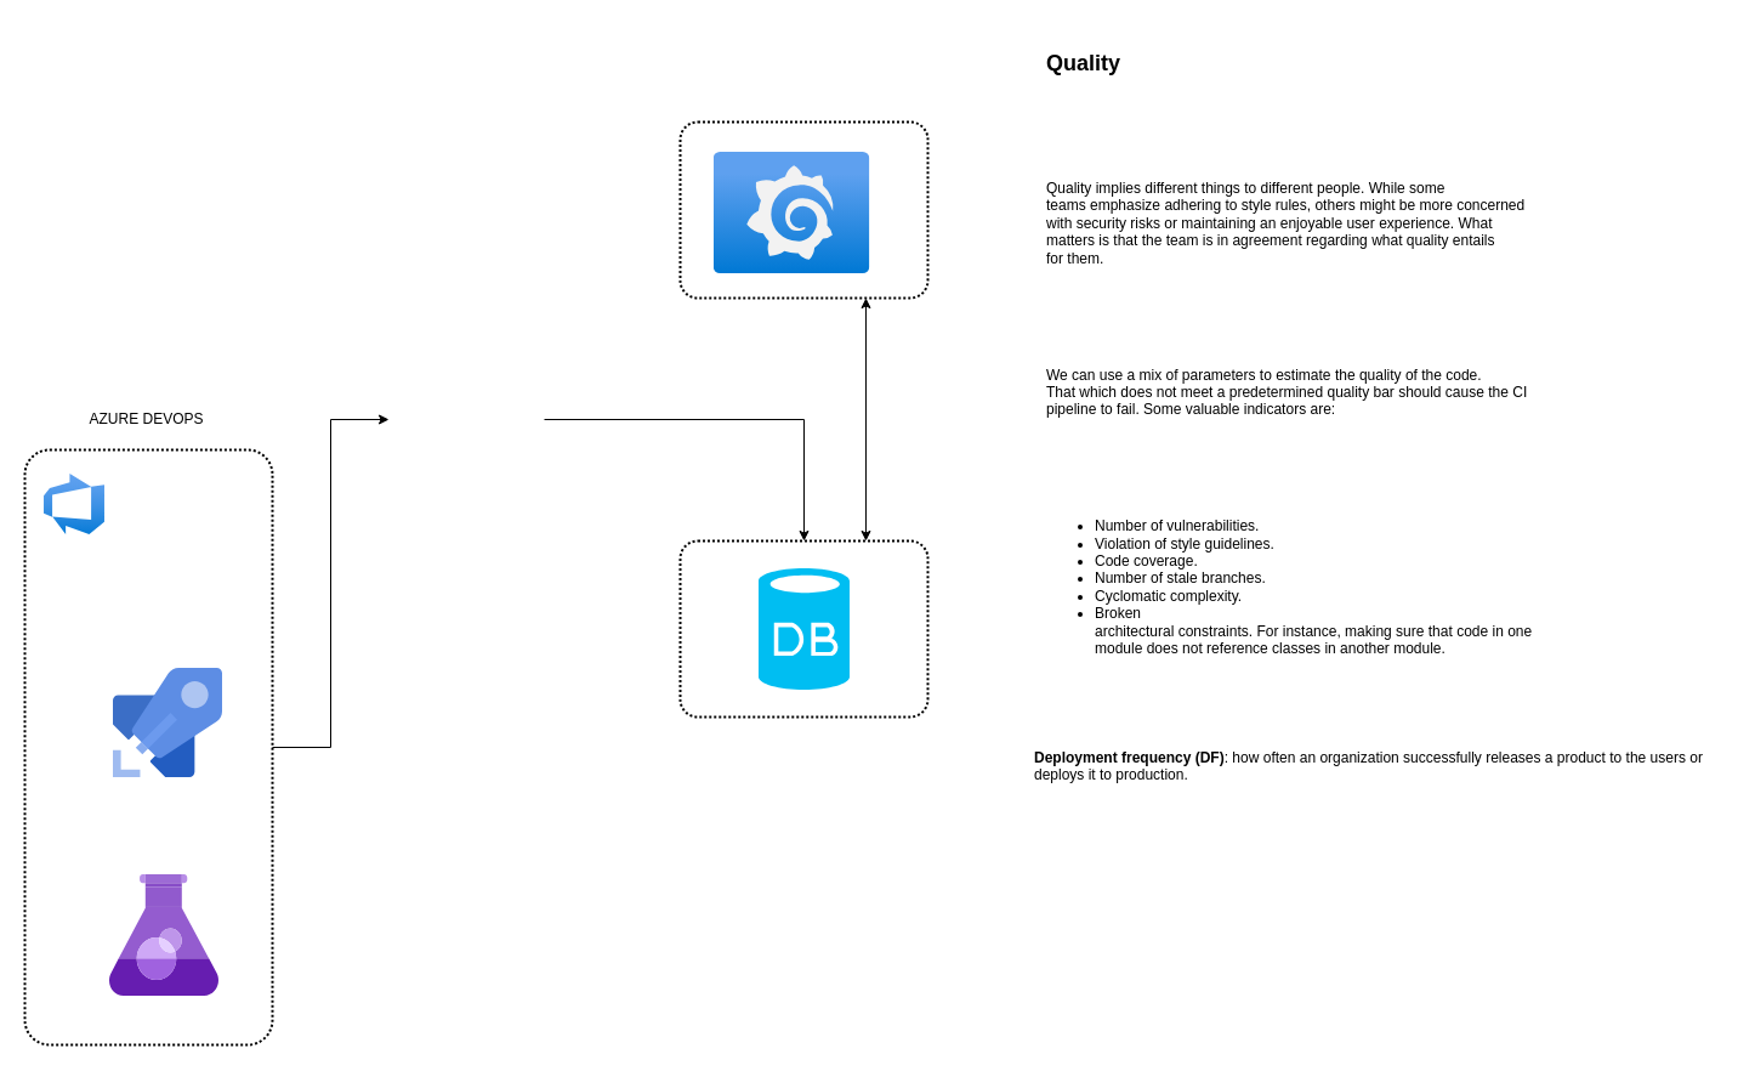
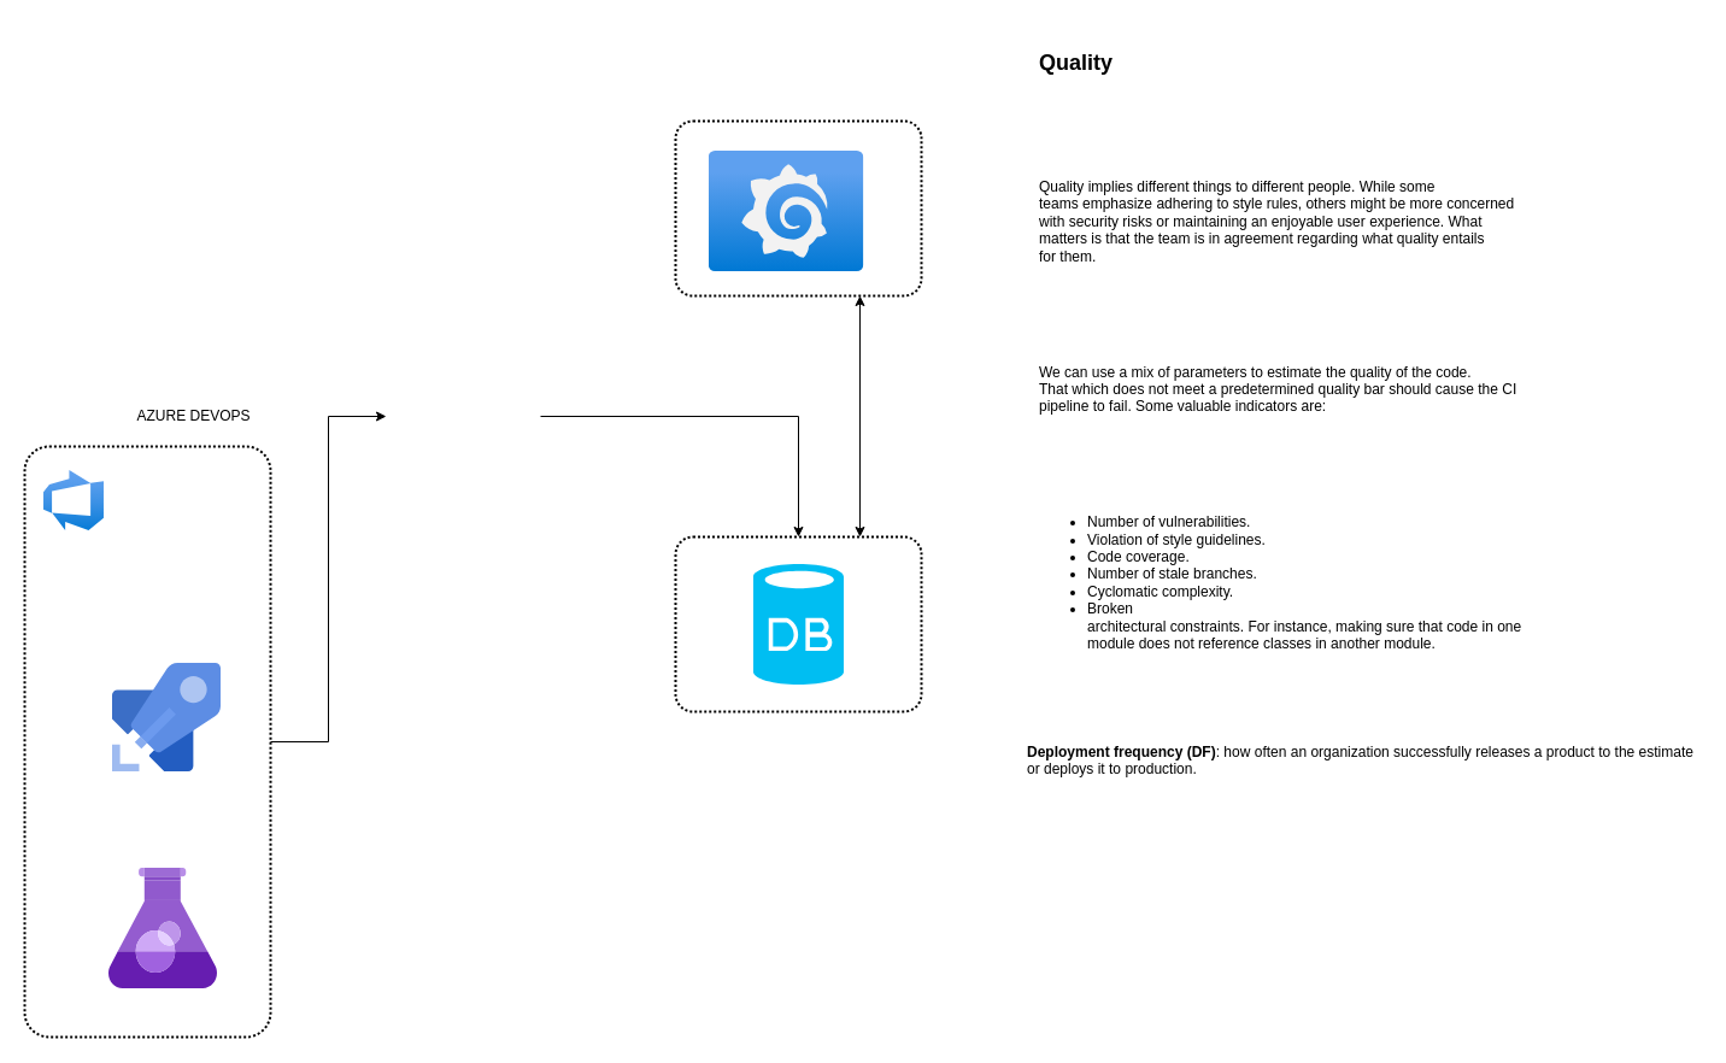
- <mxCell id="16" value="AZURE DEVOPS" style="text;html=1;strokeColor=none;fillColor=none;align=center;verticalAlign=middle;whiteSpace=wrap;rounded=0;" vertex="1" parent="1"><mxGeometry x="31" y="330" width="179" height="30" as="geometry" /></mxCell>
+ <mxCell id="16" value="AZURE DEVOPS" style="text;html=1;strokeColor=none;fillColor=none;align=center;verticalAlign=middle;whiteSpace=wrap;rounded=0;" vertex="1" parent="1"><mxGeometry x="71" y="330" width="179" height="30" as="geometry" /></mxCell>
- <mxCell id="17" value="&lt;strong&gt;Deployment frequency (DF)&lt;/strong&gt;: how often an organization successfully releases a product to the users or deploys it to production." style="text;whiteSpace=wrap;html=1;" vertex="1" parent="1"><mxGeometry x="850" y="610" width="560" height="50" as="geometry" /></mxCell>
+ <mxCell id="17" value="&lt;strong&gt;Deployment frequency (DF)&lt;/strong&gt;: how often an organization successfully releases a product to the estimate or deploys it to production." style="text;whiteSpace=wrap;html=1;" vertex="1" parent="1"><mxGeometry x="850" y="610" width="560" height="50" as="geometry" /></mxCell>
